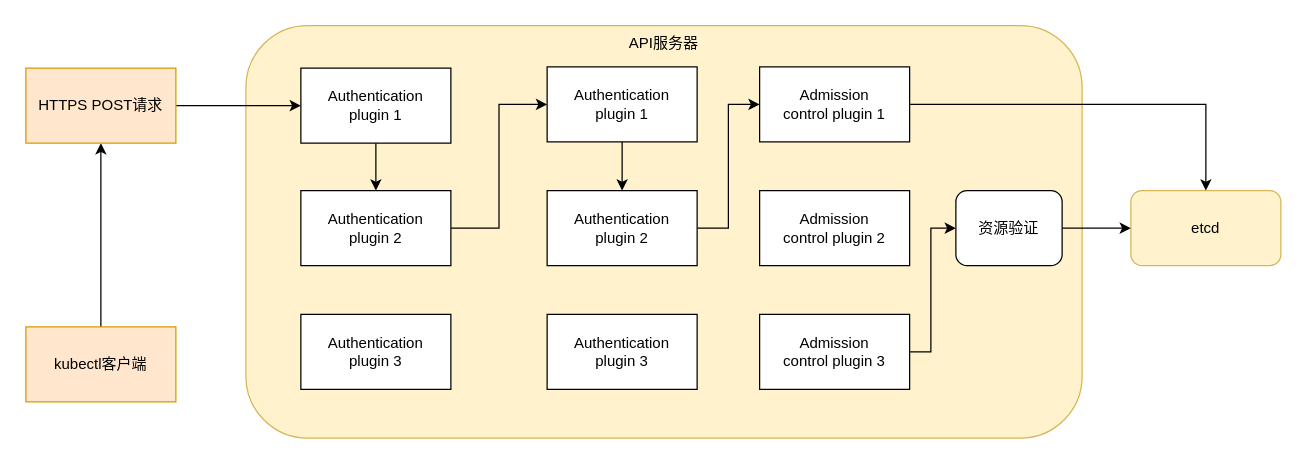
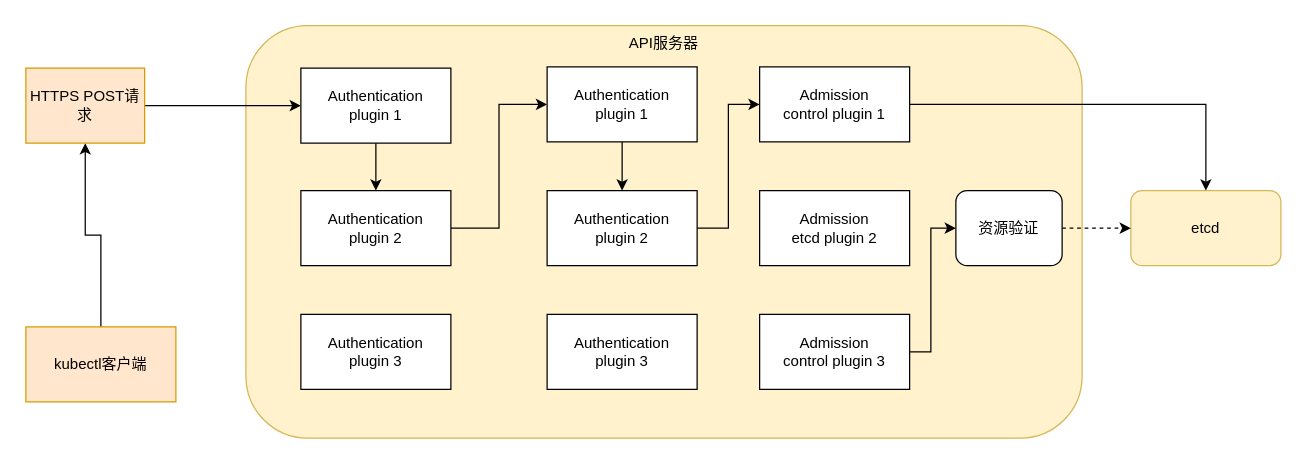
- <mxCell id="7" value="HTTPS POST请求" style="rounded=0;whiteSpace=wrap;html=1;fillColor=#ffe6cc;strokeColor=#d79b00;" vertex="1" parent="1"><mxGeometry x="20" y="54" width="120" height="60" as="geometry" /></mxCell>
+ <mxCell id="7" value="HTTPS POST请求" style="rounded=0;whiteSpace=wrap;html=1;fillColor=#ffe6cc;strokeColor=#d79b00;" vertex="1" parent="1"><mxGeometry x="20" y="54" width="95" height="60" as="geometry" /></mxCell>
- <mxCell id="20" value="Admission&lt;div&gt;control plugin 2&lt;/div&gt;" style="rounded=0;whiteSpace=wrap;html=1;" vertex="1" parent="1"><mxGeometry x="607" y="152" width="120" height="60" as="geometry" /></mxCell>
+ <mxCell id="20" value="Admission&lt;div&gt;etcd plugin 2&lt;/div&gt;" style="rounded=0;whiteSpace=wrap;html=1;" vertex="1" parent="1"><mxGeometry x="607" y="152" width="120" height="60" as="geometry" /></mxCell>
- <mxCell id="23" style="edgeStyle=orthogonalEdgeStyle;rounded=0;orthogonalLoop=1;jettySize=auto;html=1;entryX=0;entryY=0.5;entryDx=0;entryDy=0;" edge="1" parent="1" source="24" target="3"><mxGeometry relative="1" as="geometry" /></mxCell>
+ <mxCell id="23" style="edgeStyle=orthogonalEdgeStyle;rounded=0;orthogonalLoop=1;jettySize=auto;html=1;entryX=0;entryY=0.5;entryDx=0;entryDy=0;dashed=1;" edge="1" parent="1" source="24" target="3"><mxGeometry relative="1" as="geometry" /></mxCell>
